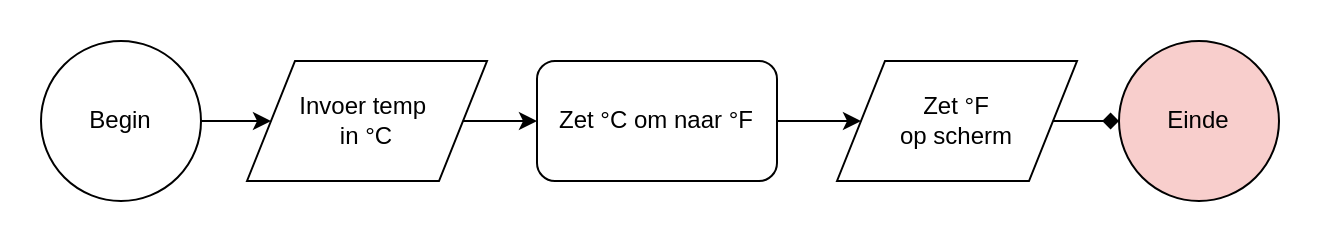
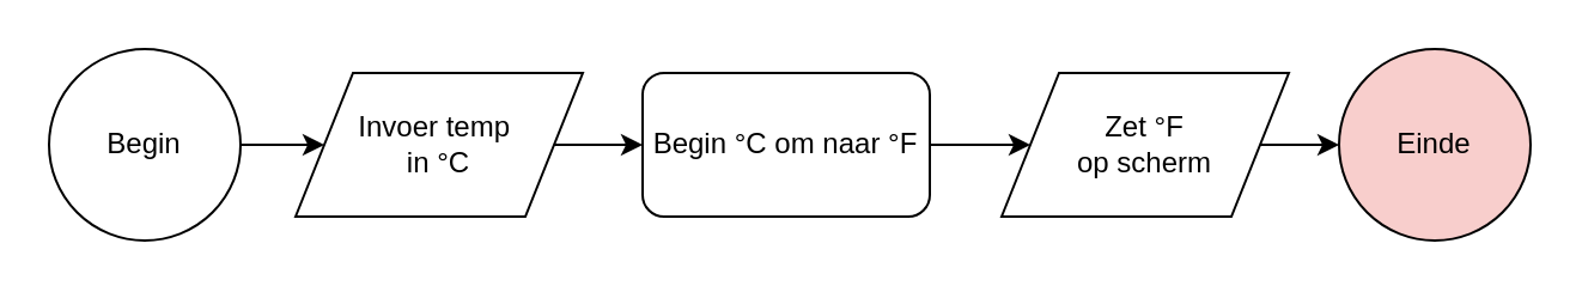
- <mxCell id="7" value="Zet&amp;nbsp;&lt;span class=&quot;ILfuVd&quot;&gt;°&lt;/span&gt;C om naar&amp;nbsp;&lt;span class=&quot;ILfuVd&quot;&gt;°F&lt;/span&gt;" style="rounded=1;whiteSpace=wrap;html=1;" parent="1" vertex="1"><mxGeometry x="268" y="30" width="120" height="60" as="geometry" /></mxCell>
+ <mxCell id="7" value="Begin&amp;nbsp;&lt;span class=&quot;ILfuVd&quot;&gt;°&lt;/span&gt;C om naar&amp;nbsp;&lt;span class=&quot;ILfuVd&quot;&gt;°F&lt;/span&gt;" style="rounded=1;whiteSpace=wrap;html=1;" parent="1" vertex="1"><mxGeometry x="268" y="30" width="120" height="60" as="geometry" /></mxCell>
- <mxCell id="8" value="" style="edgeStyle=orthogonalEdgeStyle;rounded=0;orthogonalLoop=1;jettySize=auto;html=1;endArrow=diamond;" parent="1" source="9" target="10" edge="1"><mxGeometry relative="1" as="geometry" /></mxCell>
+ <mxCell id="8" value="" style="edgeStyle=orthogonalEdgeStyle;rounded=0;orthogonalLoop=1;jettySize=auto;html=1;" parent="1" source="9" target="10" edge="1"><mxGeometry relative="1" as="geometry" /></mxCell>
